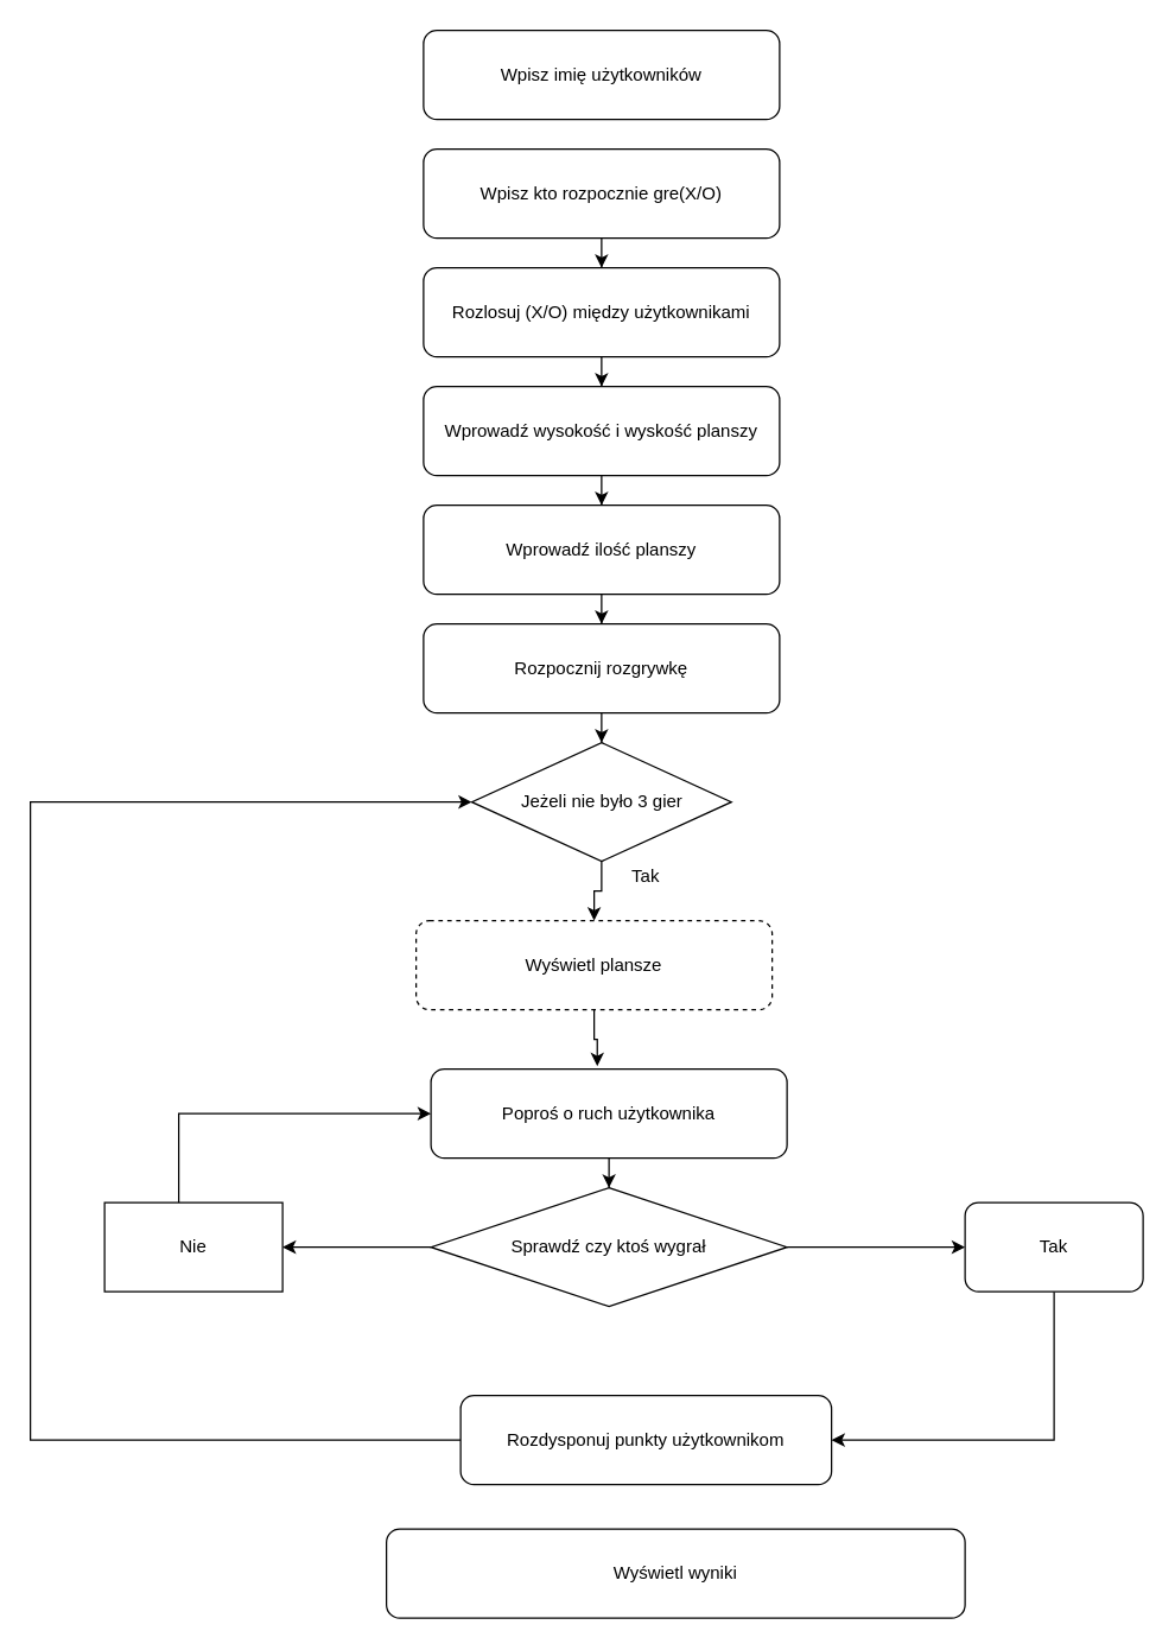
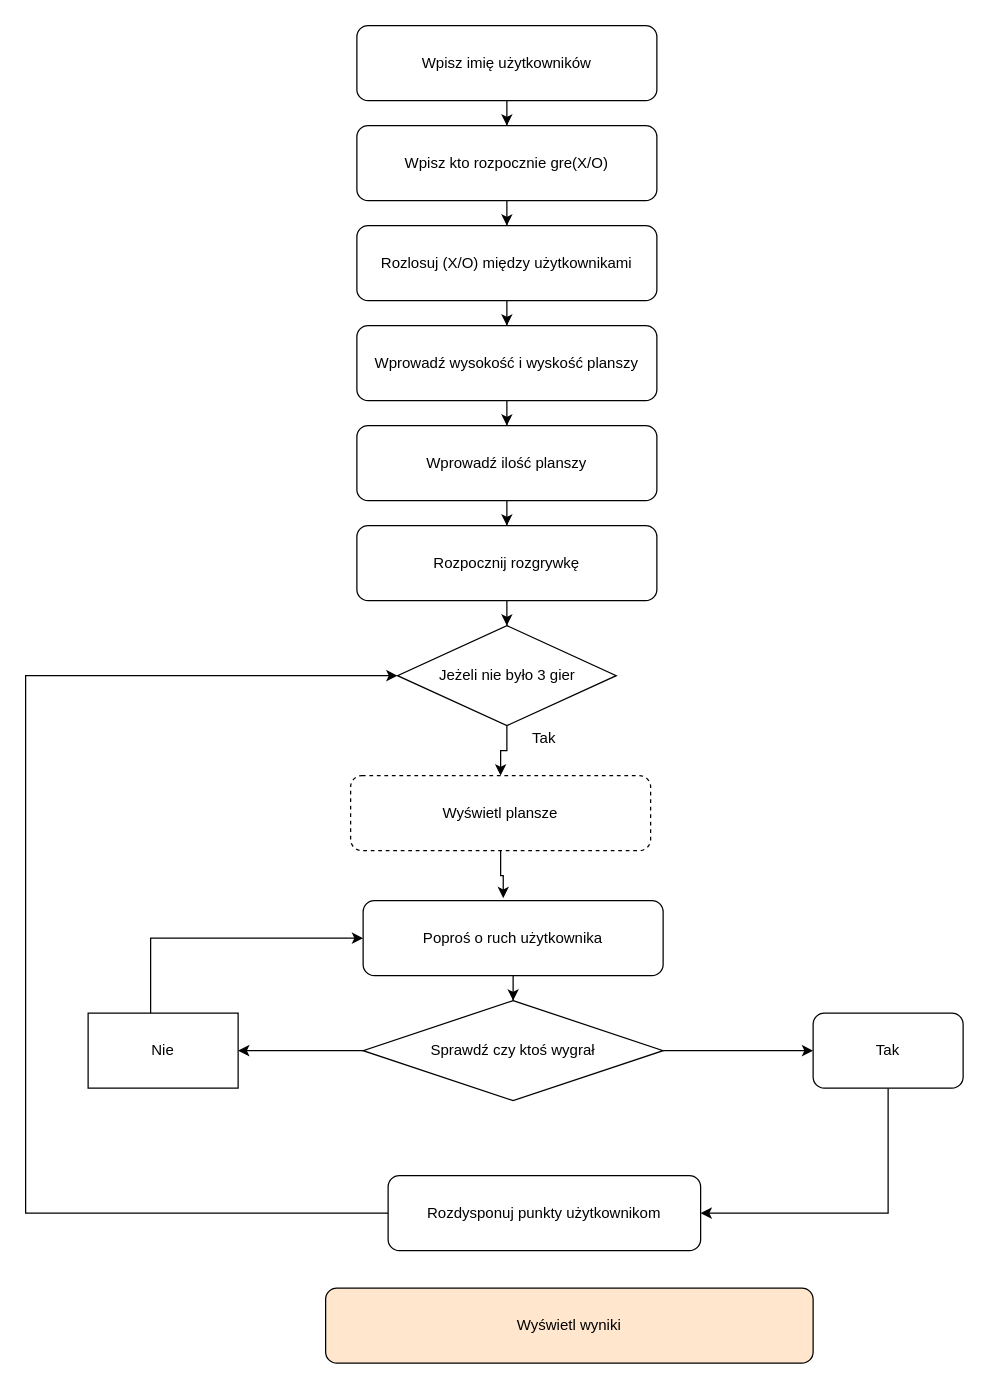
+ <mxCell id="2" style="edgeStyle=orthogonalEdgeStyle;rounded=0;orthogonalLoop=1;jettySize=auto;html=1;" edge="1" parent="1" source="3" target="5"><mxGeometry relative="1" as="geometry" /></mxCell>
- <mxCell id="30" value="Wyświetl wyniki" style="rounded=1;whiteSpace=wrap;html=1;" vertex="1" parent="1"><mxGeometry x="260" y="1030" width="390" height="60" as="geometry" /></mxCell>
+ <mxCell id="30" value="Wyświetl wyniki" style="rounded=1;whiteSpace=wrap;html=1;fillColor=#ffe6cc;" vertex="1" parent="1"><mxGeometry x="260" y="1030" width="390" height="60" as="geometry" /></mxCell>
